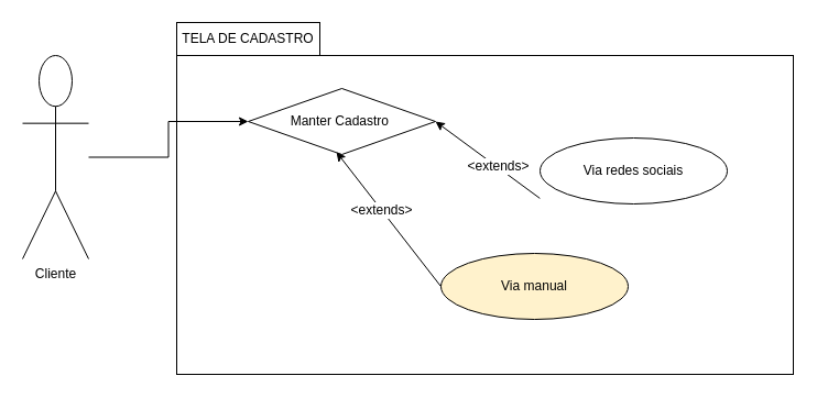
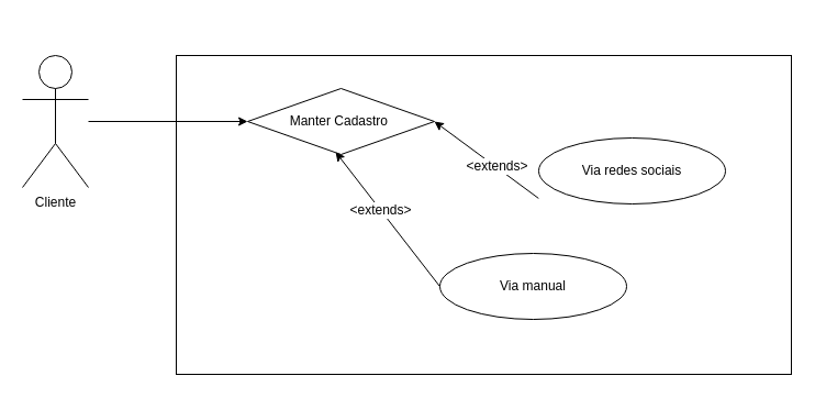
- <mxCell id="6" value="TELA DE CADASTRO" style="rounded=0;whiteSpace=wrap;html=1;" vertex="1" parent="1"><mxGeometry x="160" y="20" width="130" height="30" as="geometry" /></mxCell>
- <mxCell id="4" value="Cliente" style="shape=umlActor;verticalLabelPosition=bottom;labelBackgroundColor=#ffffff;verticalAlign=top;html=1;outlineConnect=0;" vertex="1" parent="1"><mxGeometry x="20" y="50" width="60" height="185" as="geometry" /></mxCell>
+ <mxCell id="4" value="Cliente" style="shape=umlActor;verticalLabelPosition=bottom;labelBackgroundColor=#ffffff;verticalAlign=top;html=1;outlineConnect=0;" vertex="1" parent="1"><mxGeometry x="20" y="50" width="60" height="120" as="geometry" /></mxCell>
- <mxCell id="8" value="Via manual" style="ellipse;whiteSpace=wrap;html=1;fillColor=#fff2cc;" vertex="1" parent="1"><mxGeometry x="400" y="230" width="170" height="60" as="geometry" /></mxCell>
+ <mxCell id="8" value="Via manual" style="ellipse;whiteSpace=wrap;html=1;" vertex="1" parent="1"><mxGeometry x="400" y="230" width="170" height="60" as="geometry" /></mxCell>
